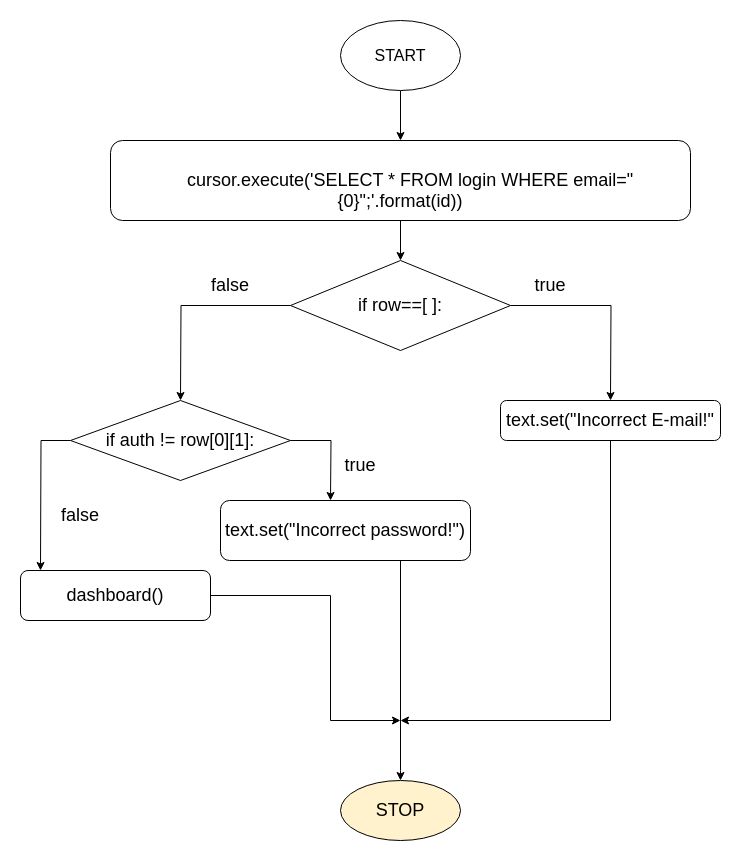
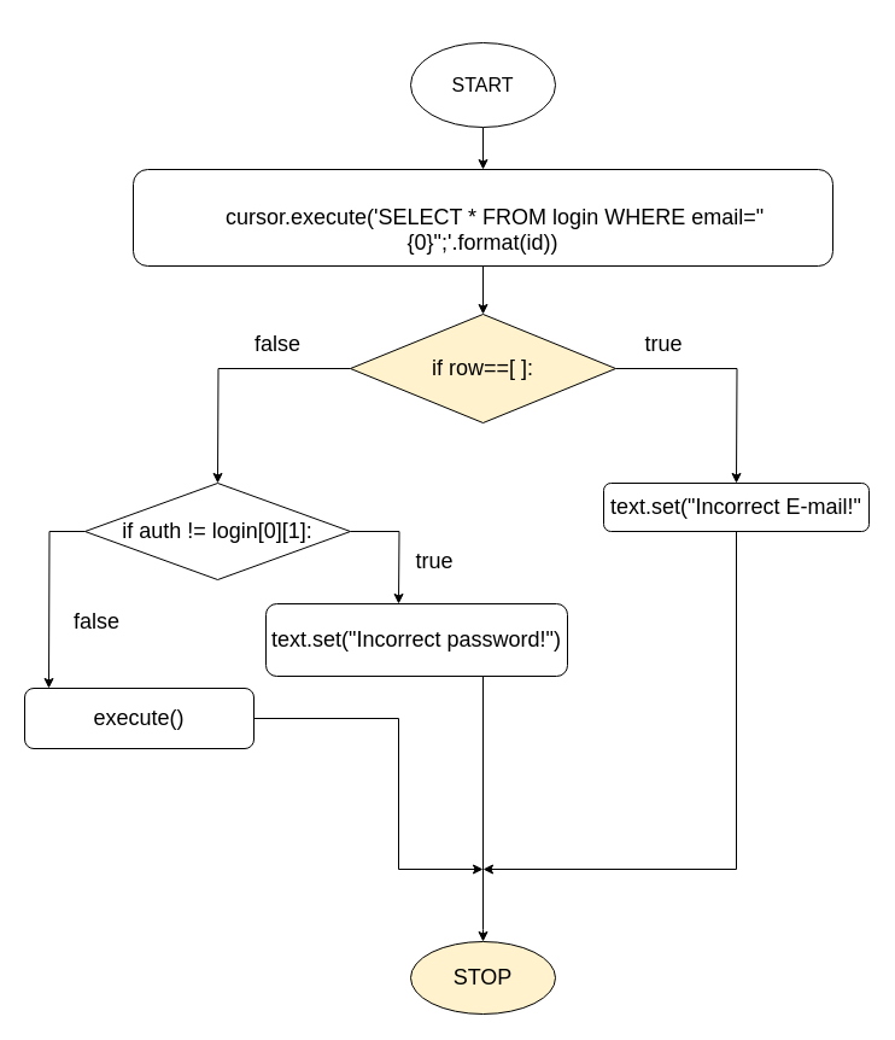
- <mxCell id="3" value="&lt;font size=&quot;3&quot;&gt;START&lt;/font&gt;" style="ellipse;whiteSpace=wrap;html=1;" vertex="1" parent="1"><mxGeometry x="340" y="20" width="120" height="70" as="geometry" /></mxCell>
+ <mxCell id="3" value="&lt;font size=&quot;3&quot;&gt;START&lt;/font&gt;" style="ellipse;whiteSpace=wrap;html=1;" vertex="1" parent="1"><mxGeometry x="340" y="35" width="120" height="70" as="geometry" /></mxCell>
- <mxCell id="8" value="if row==[ ]:" style="rhombus;whiteSpace=wrap;html=1;fontSize=18;" vertex="1" parent="1"><mxGeometry x="290" y="260" width="220" height="90" as="geometry" /></mxCell>
+ <mxCell id="8" value="if row==[ ]:" style="rhombus;whiteSpace=wrap;html=1;fontSize=18;fillColor=#fff2cc;" vertex="1" parent="1"><mxGeometry x="290" y="260" width="220" height="90" as="geometry" /></mxCell>
- <mxCell id="14" value="if auth != row[0][1]:" style="rhombus;whiteSpace=wrap;html=1;fontSize=18;" vertex="1" parent="1"><mxGeometry x="70" y="400" width="220" height="80" as="geometry" /></mxCell>
+ <mxCell id="14" value="if auth != login[0][1]:" style="rhombus;whiteSpace=wrap;html=1;fontSize=18;" vertex="1" parent="1"><mxGeometry x="70" y="400" width="220" height="80" as="geometry" /></mxCell>
- <mxCell id="18" value="dashboard()" style="rounded=1;whiteSpace=wrap;html=1;fontSize=18;" vertex="1" parent="1"><mxGeometry x="20" y="570" width="190" height="50" as="geometry" /></mxCell>
+ <mxCell id="18" value="execute()" style="rounded=1;whiteSpace=wrap;html=1;fontSize=18;" vertex="1" parent="1"><mxGeometry x="20" y="570" width="190" height="50" as="geometry" /></mxCell>
